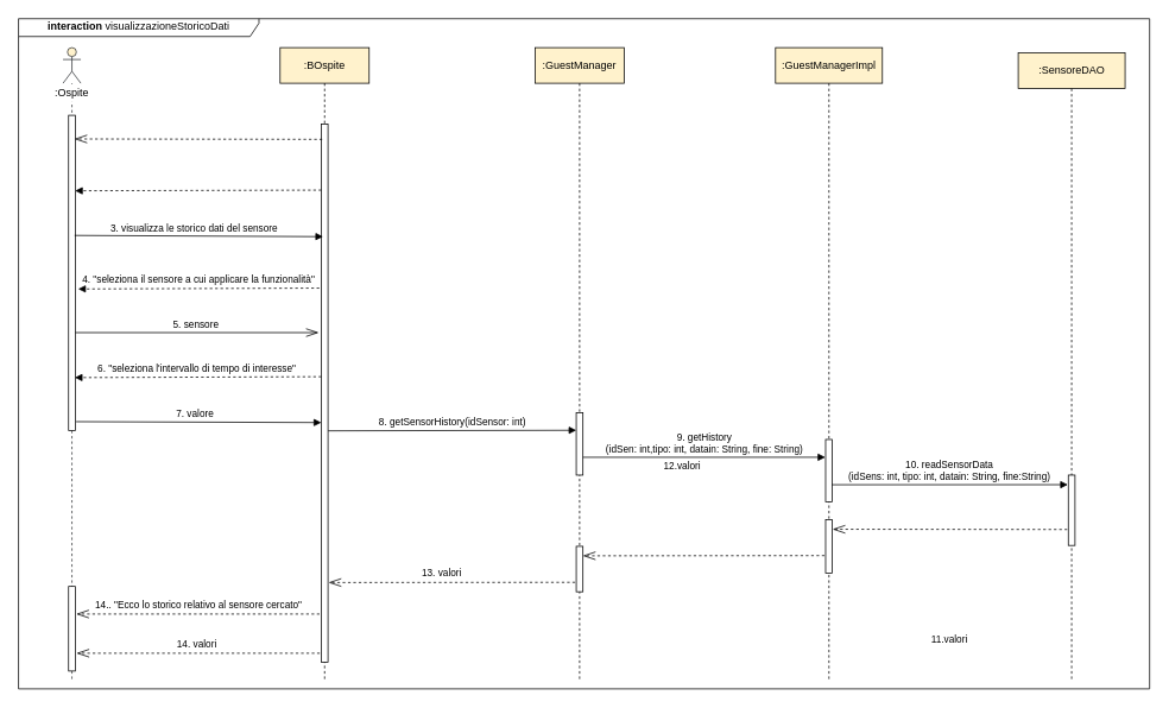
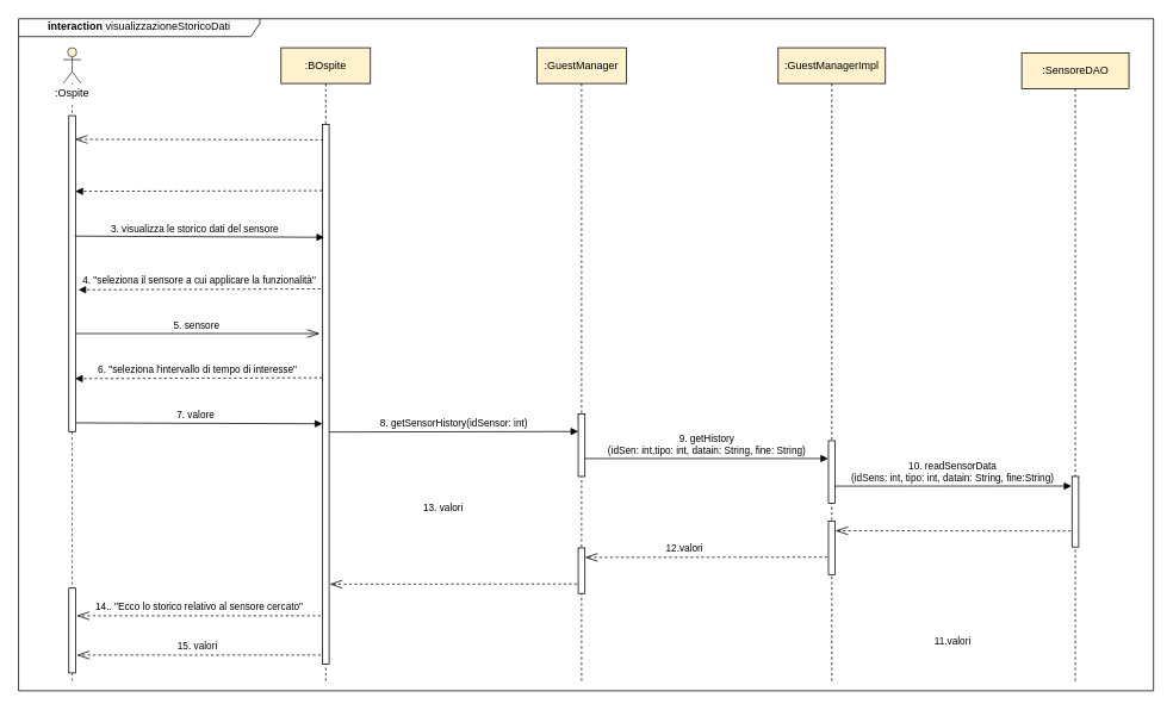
- <mxCell id="24" value="&lt;span style=&quot;font-size: 11px&quot;&gt;12.valori&lt;/span&gt;" style="text;html=1;align=center;verticalAlign=middle;resizable=0;points=[];autosize=1;" parent="1" vertex="1"><mxGeometry x="735" y="513" width="60" height="20" as="geometry" /></mxCell>
+ <mxCell id="24" value="&lt;span style=&quot;font-size: 11px&quot;&gt;12.valori&lt;/span&gt;" style="text;html=1;align=center;verticalAlign=middle;resizable=0;points=[];autosize=1;" parent="1" vertex="1"><mxGeometry x="735" y="603" width="60" height="20" as="geometry" /></mxCell>
- <mxCell id="26" value="&lt;span style=&quot;font-size: 11px&quot;&gt;13. valori&lt;/span&gt;" style="text;html=1;align=center;verticalAlign=middle;resizable=0;points=[];autosize=1;" parent="1" vertex="1"><mxGeometry x="465" y="633" width="60" height="20" as="geometry" /></mxCell>
+ <mxCell id="26" value="&lt;span style=&quot;font-size: 11px&quot;&gt;13. valori&lt;/span&gt;" style="text;html=1;align=center;verticalAlign=middle;resizable=0;points=[];autosize=1;" parent="1" vertex="1"><mxGeometry x="465" y="558" width="60" height="20" as="geometry" /></mxCell>
- <mxCell id="27" value="&lt;span style=&quot;font-size: 11px&quot;&gt;14. valori&lt;/span&gt;" style="text;html=1;align=center;verticalAlign=middle;resizable=0;points=[];autosize=1;" parent="1" vertex="1"><mxGeometry x="190" y="713" width="60" height="20" as="geometry" /></mxCell>
+ <mxCell id="27" value="&lt;span style=&quot;font-size: 11px&quot;&gt;15. valori&lt;/span&gt;" style="text;html=1;align=center;verticalAlign=middle;resizable=0;points=[];autosize=1;" parent="1" vertex="1"><mxGeometry x="190" y="713" width="60" height="20" as="geometry" /></mxCell>
